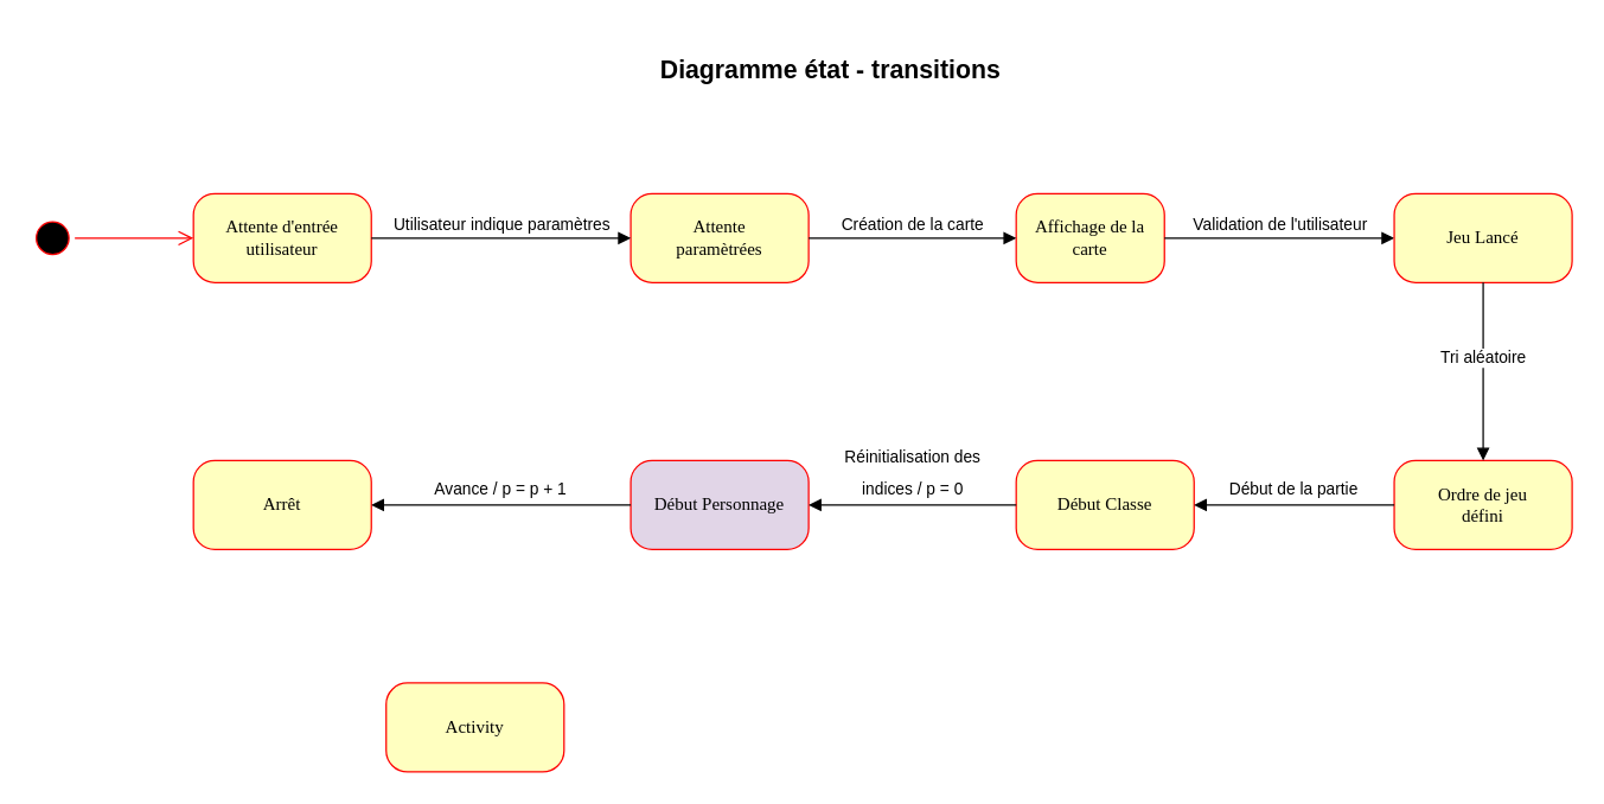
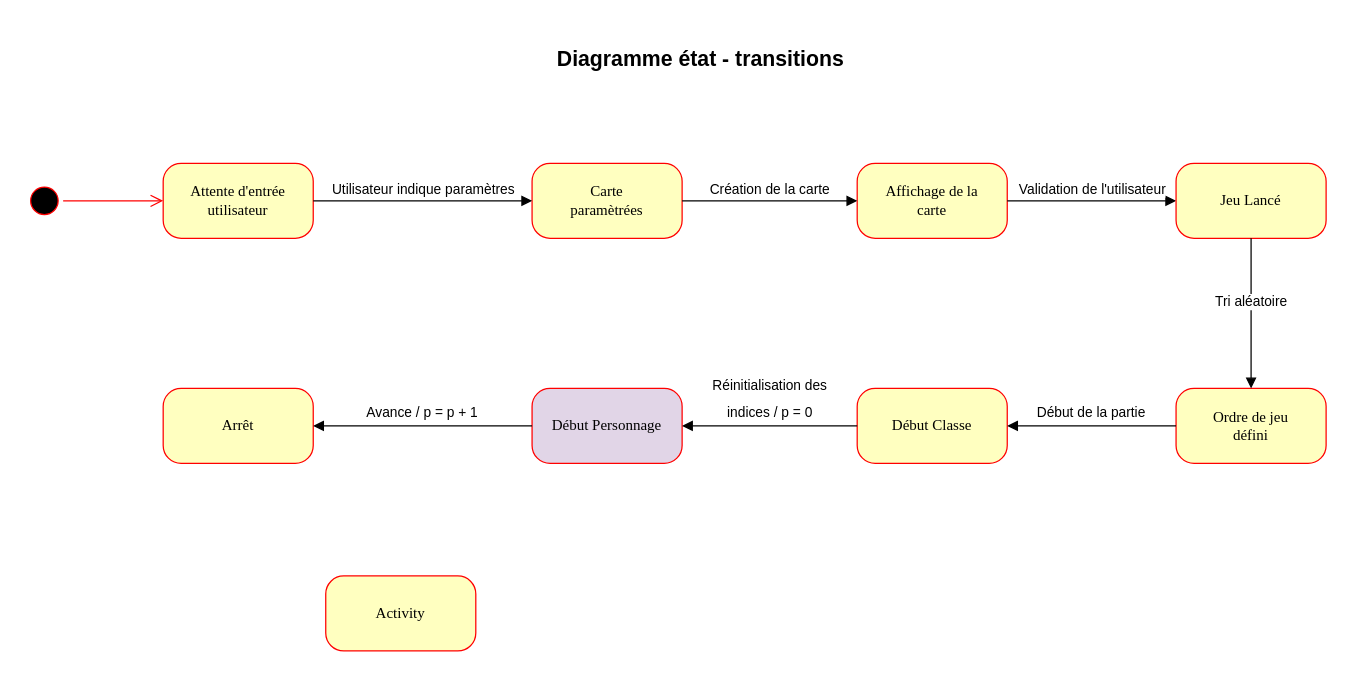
- <mxCell id="4" value="&lt;div&gt;Attente &lt;br&gt;&lt;/div&gt;&lt;div&gt;paramètrées&lt;/div&gt;" style="rounded=1;whiteSpace=wrap;html=1;arcSize=24;fillColor=#ffffc0;strokeColor=#ff0000;shadow=0;comic=0;labelBackgroundColor=none;fontFamily=Verdana;fontSize=12;fontColor=#000000;align=center;" parent="1" vertex="1"><mxGeometry x="425" y="130" width="120" height="60" as="geometry" /></mxCell>
+ <mxCell id="4" value="&lt;div&gt;Carte &lt;br&gt;&lt;/div&gt;&lt;div&gt;paramètrées&lt;/div&gt;" style="rounded=1;whiteSpace=wrap;html=1;arcSize=24;fillColor=#ffffc0;strokeColor=#ff0000;shadow=0;comic=0;labelBackgroundColor=none;fontFamily=Verdana;fontSize=12;fontColor=#000000;align=center;" parent="1" vertex="1"><mxGeometry x="425" y="130" width="120" height="60" as="geometry" /></mxCell>
- <mxCell id="5" value="&lt;div&gt;Affichage de la&lt;/div&gt;&lt;div&gt;carte&lt;br&gt;&lt;/div&gt;" style="rounded=1;whiteSpace=wrap;html=1;arcSize=24;fillColor=#ffffc0;strokeColor=#ff0000;shadow=0;comic=0;labelBackgroundColor=none;fontFamily=Verdana;fontSize=12;fontColor=#000000;align=center;" parent="1" vertex="1"><mxGeometry x="685" y="130" width="100" height="60" as="geometry" /></mxCell>
+ <mxCell id="5" value="&lt;div&gt;Affichage de la&lt;/div&gt;&lt;div&gt;carte&lt;br&gt;&lt;/div&gt;" style="rounded=1;whiteSpace=wrap;html=1;arcSize=24;fillColor=#ffffc0;strokeColor=#ff0000;shadow=0;comic=0;labelBackgroundColor=none;fontFamily=Verdana;fontSize=12;fontColor=#000000;align=center;" parent="1" vertex="1"><mxGeometry x="685" y="130" width="120" height="60" as="geometry" /></mxCell>
